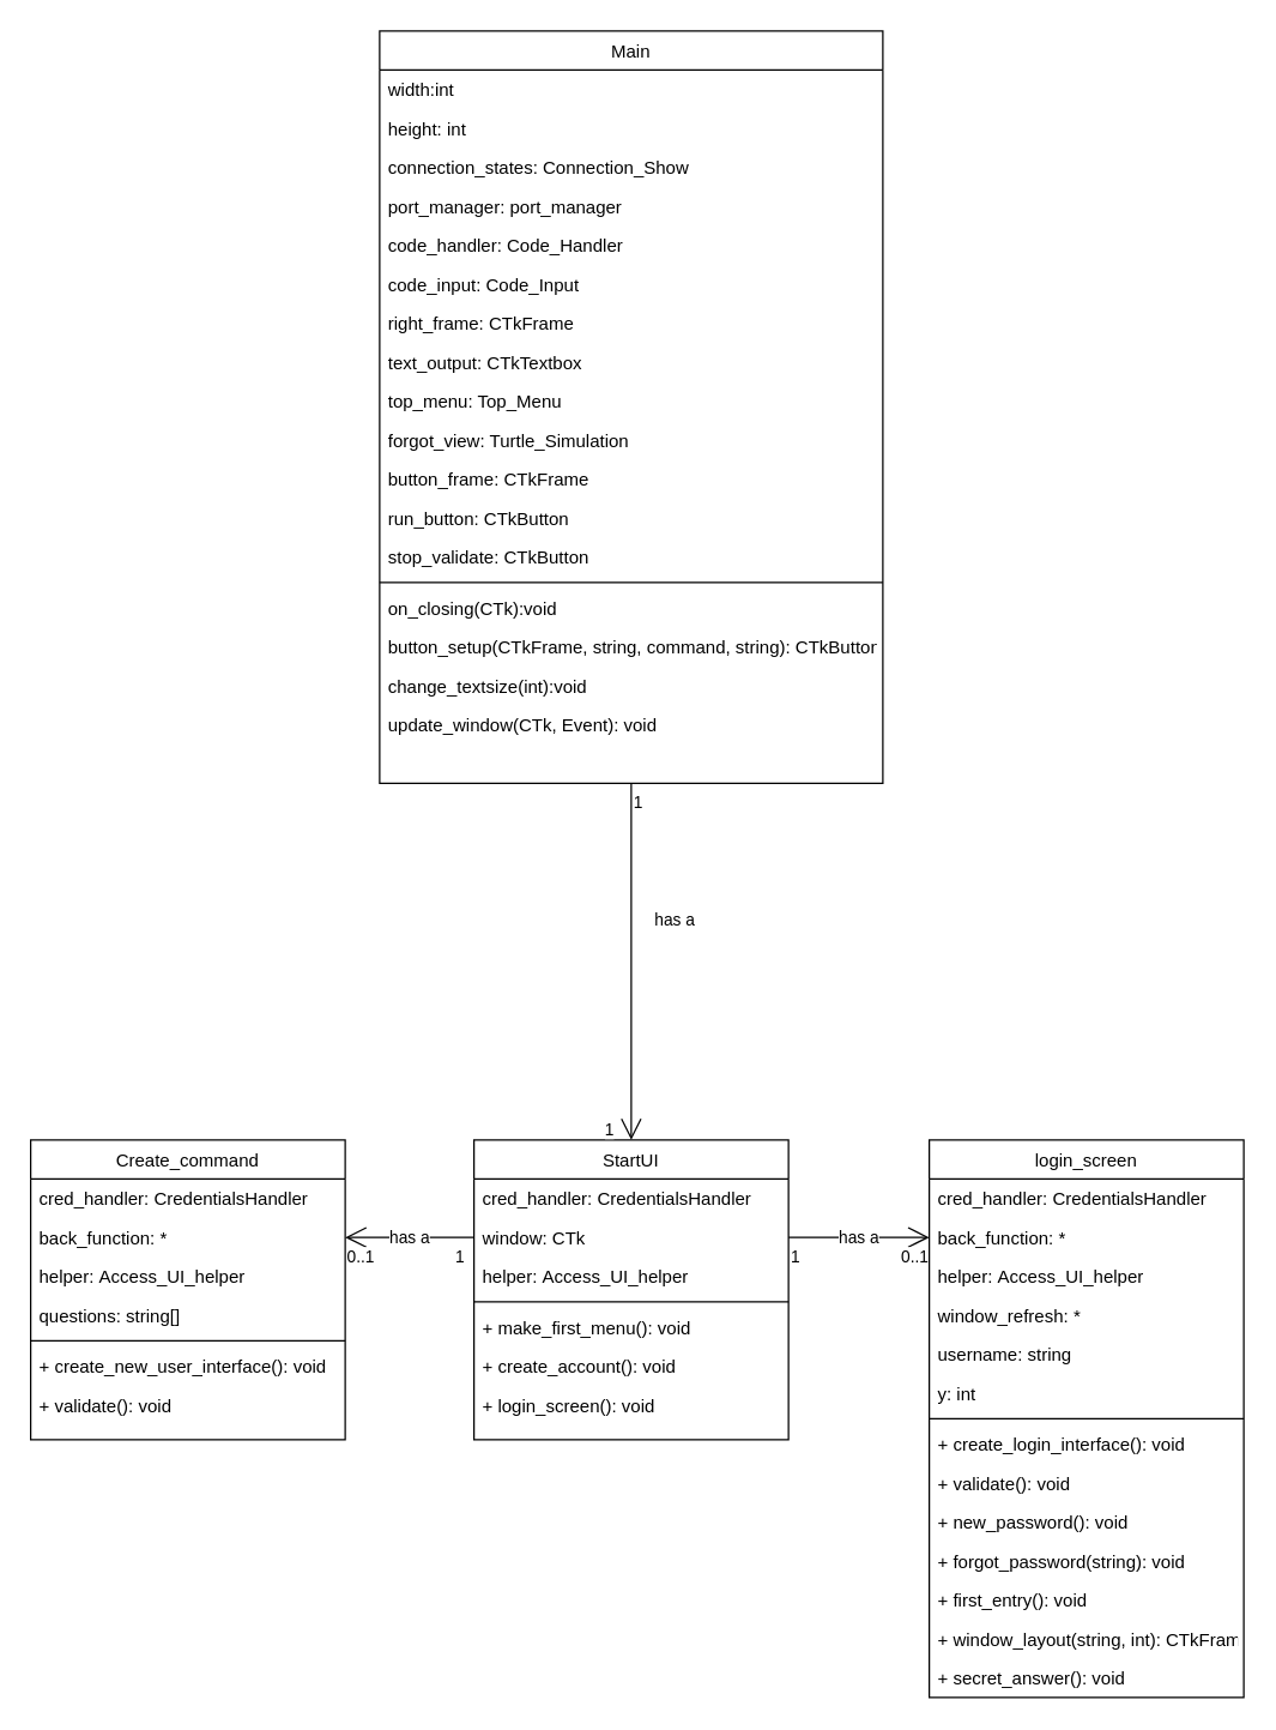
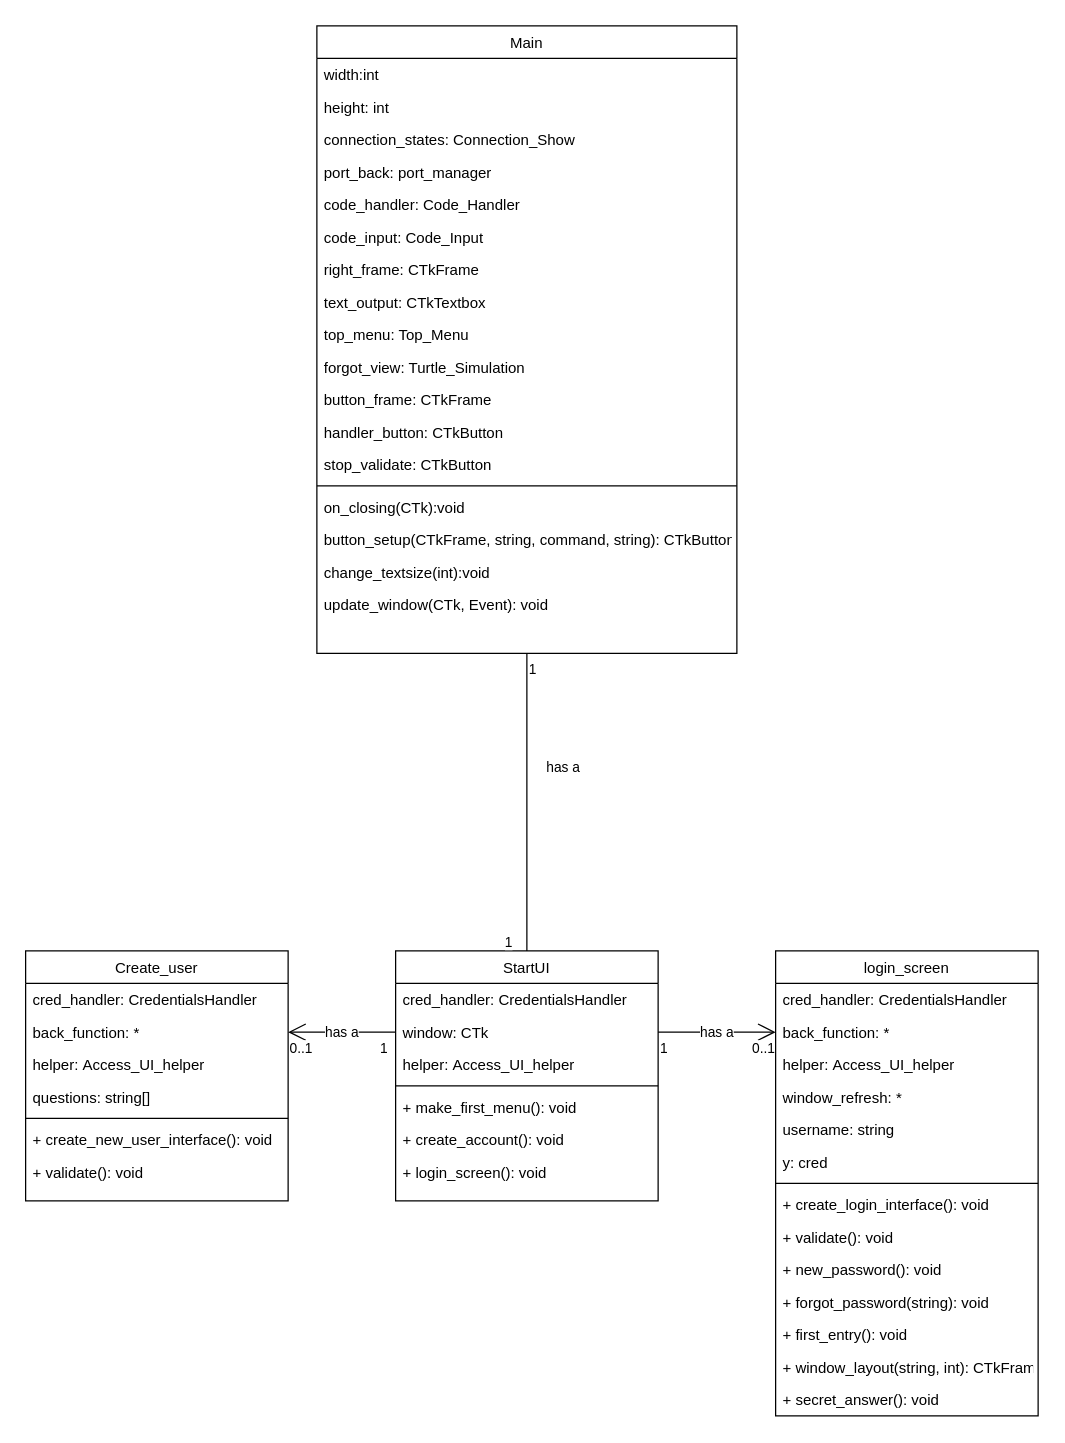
- <mxCell id="37" value="port_manager: port_manager" style="text;align=left;verticalAlign=top;spacingLeft=4;spacingRight=4;overflow=hidden;rotatable=0;points=[[0,0.5],[1,0.5]];portConstraint=eastwest;rounded=0;shadow=0;html=0;" parent="33" vertex="1"><mxGeometry y="104" width="336" height="26" as="geometry" /></mxCell>
+ <mxCell id="37" value="port_back: port_manager" style="text;align=left;verticalAlign=top;spacingLeft=4;spacingRight=4;overflow=hidden;rotatable=0;points=[[0,0.5],[1,0.5]];portConstraint=eastwest;rounded=0;shadow=0;html=0;" parent="33" vertex="1"><mxGeometry y="104" width="336" height="26" as="geometry" /></mxCell>
- <mxCell id="45" value="run_button: CTkButton" style="text;align=left;verticalAlign=top;spacingLeft=4;spacingRight=4;overflow=hidden;rotatable=0;points=[[0,0.5],[1,0.5]];portConstraint=eastwest;rounded=0;shadow=0;html=0;" vertex="1" parent="33"><mxGeometry y="312" width="336" height="26" as="geometry" /></mxCell>
+ <mxCell id="45" value="handler_button: CTkButton" style="text;align=left;verticalAlign=top;spacingLeft=4;spacingRight=4;overflow=hidden;rotatable=0;points=[[0,0.5],[1,0.5]];portConstraint=eastwest;rounded=0;shadow=0;html=0;" vertex="1" parent="33"><mxGeometry y="312" width="336" height="26" as="geometry" /></mxCell>
- <mxCell id="52" value="has a" style="endArrow=open;html=1;endSize=12;startArrow=none;startSize=14;startFill=0;edgeStyle=orthogonalEdgeStyle;rounded=0;entryX=0.5;entryY=0;entryDx=0;entryDy=0;exitX=0.5;exitY=1;exitDx=0;exitDy=0;" parent="1" source="33" target="25" edge="1"><mxGeometry x="-0.235" y="29" relative="1" as="geometry"><mxPoint x="1275" y="1186" as="sourcePoint" /><mxPoint x="1255" y="1330" as="targetPoint" /><mxPoint as="offset" /></mxGeometry></mxCell>
+ <mxCell id="52" value="has a" style="endArrow=none;html=1;endSize=12;startArrow=none;startSize=14;startFill=0;edgeStyle=orthogonalEdgeStyle;rounded=0;entryX=0.5;entryY=0;entryDx=0;entryDy=0;exitX=0.5;exitY=1;exitDx=0;exitDy=0;" parent="1" source="33" target="25" edge="1"><mxGeometry x="-0.235" y="29" relative="1" as="geometry"><mxPoint x="1275" y="1186" as="sourcePoint" /><mxPoint x="1255" y="1330" as="targetPoint" /><mxPoint as="offset" /></mxGeometry></mxCell>
- <mxCell id="2" value="Create_command" style="swimlane;fontStyle=0;align=center;verticalAlign=top;childLayout=stackLayout;horizontal=1;startSize=26;horizontalStack=0;resizeParent=1;resizeLast=0;collapsible=1;marginBottom=0;rounded=0;shadow=0;strokeWidth=1;" parent="1" vertex="1"><mxGeometry x="20" y="760" width="210" height="200" as="geometry"><mxRectangle x="550" y="140" width="160" height="26" as="alternateBounds" /></mxGeometry></mxCell>
+ <mxCell id="2" value="Create_user" style="swimlane;fontStyle=0;align=center;verticalAlign=top;childLayout=stackLayout;horizontal=1;startSize=26;horizontalStack=0;resizeParent=1;resizeLast=0;collapsible=1;marginBottom=0;rounded=0;shadow=0;strokeWidth=1;" parent="1" vertex="1"><mxGeometry x="20" y="760" width="210" height="200" as="geometry"><mxRectangle x="550" y="140" width="160" height="26" as="alternateBounds" /></mxGeometry></mxCell>
- <mxCell id="16" value="y: int" style="text;align=left;verticalAlign=top;spacingLeft=4;spacingRight=4;overflow=hidden;rotatable=0;points=[[0,0.5],[1,0.5]];portConstraint=eastwest;rounded=0;shadow=0;html=0;" parent="10" vertex="1"><mxGeometry y="156" width="210" height="26" as="geometry" /></mxCell>
+ <mxCell id="16" value="y: cred" style="text;align=left;verticalAlign=top;spacingLeft=4;spacingRight=4;overflow=hidden;rotatable=0;points=[[0,0.5],[1,0.5]];portConstraint=eastwest;rounded=0;shadow=0;html=0;" parent="10" vertex="1"><mxGeometry y="156" width="210" height="26" as="geometry" /></mxCell>
